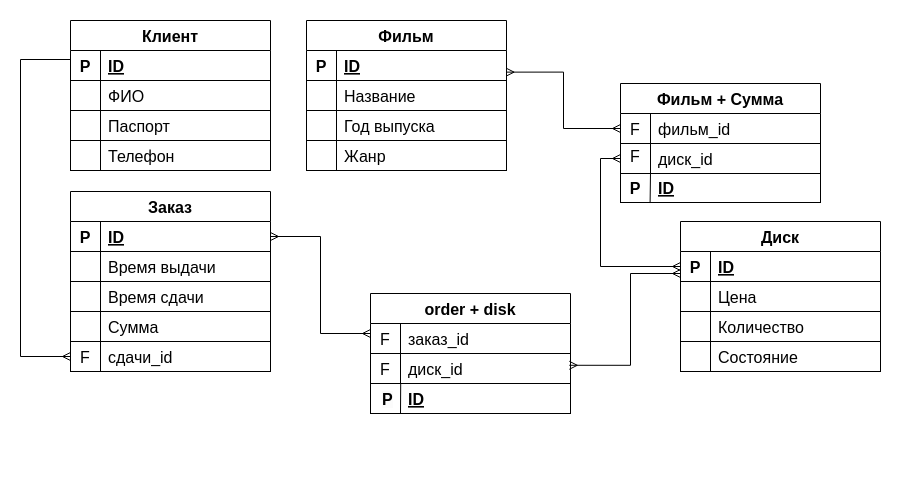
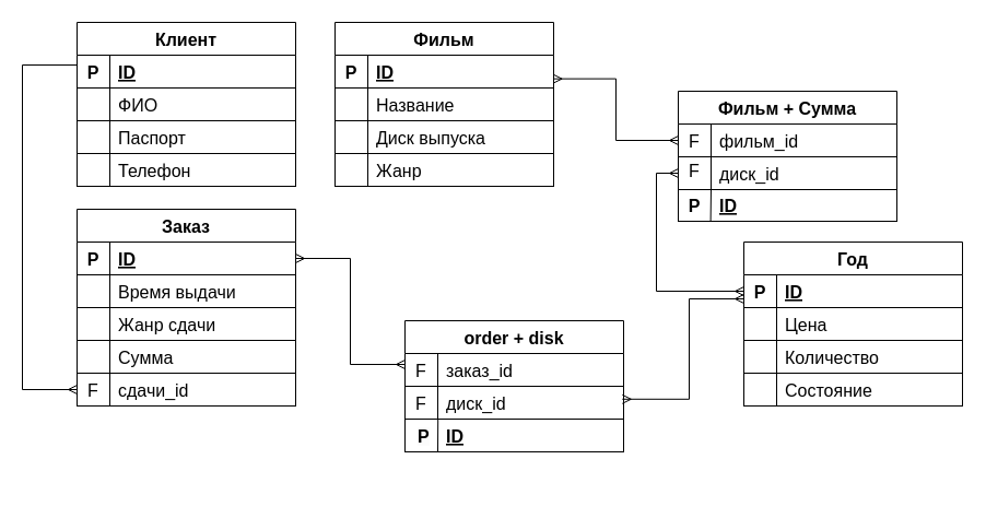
- <mxCell id="11" value="Год выпуска" style="shape=partialRectangle;connectable=0;fillColor=none;top=0;left=0;bottom=0;right=0;align=left;spacingLeft=6;fontStyle=0;overflow=hidden;fontSize=16;fontFamily=Helvetica;" parent="9" vertex="1"><mxGeometry x="30" width="170" height="30" as="geometry"><mxRectangle width="170" height="30" as="alternateBounds" /></mxGeometry></mxCell>
+ <mxCell id="11" value="Диск выпуска" style="shape=partialRectangle;connectable=0;fillColor=none;top=0;left=0;bottom=0;right=0;align=left;spacingLeft=6;fontStyle=0;overflow=hidden;fontSize=16;fontFamily=Helvetica;" parent="9" vertex="1"><mxGeometry x="30" width="170" height="30" as="geometry"><mxRectangle width="170" height="30" as="alternateBounds" /></mxGeometry></mxCell>
- <mxCell id="18" value="Диск" style="shape=table;startSize=30;container=1;collapsible=1;childLayout=tableLayout;fixedRows=1;rowLines=0;fontStyle=1;align=center;resizeLast=1;fontSize=16;fontFamily=Helvetica;" parent="1" vertex="1"><mxGeometry x="680" y="221" width="200" height="150" as="geometry"><mxRectangle x="-220" y="580" width="120" height="30" as="alternateBounds" /></mxGeometry></mxCell>
+ <mxCell id="18" value="Год" style="shape=table;startSize=30;container=1;collapsible=1;childLayout=tableLayout;fixedRows=1;rowLines=0;fontStyle=1;align=center;resizeLast=1;fontSize=16;fontFamily=Helvetica;" parent="1" vertex="1"><mxGeometry x="680" y="221" width="200" height="150" as="geometry"><mxRectangle x="-220" y="580" width="120" height="30" as="alternateBounds" /></mxGeometry></mxCell>
- <mxCell id="40" value="Время сдачи" style="shape=partialRectangle;connectable=0;fillColor=none;top=0;left=0;bottom=0;right=0;align=left;spacingLeft=6;fontStyle=0;overflow=hidden;fontSize=16;fontFamily=Helvetica;" parent="38" vertex="1"><mxGeometry x="30" width="170" height="30" as="geometry"><mxRectangle width="170" height="30" as="alternateBounds" /></mxGeometry></mxCell>
+ <mxCell id="40" value="Жанр сдачи" style="shape=partialRectangle;connectable=0;fillColor=none;top=0;left=0;bottom=0;right=0;align=left;spacingLeft=6;fontStyle=0;overflow=hidden;fontSize=16;fontFamily=Helvetica;" parent="38" vertex="1"><mxGeometry x="30" width="170" height="30" as="geometry"><mxRectangle width="170" height="30" as="alternateBounds" /></mxGeometry></mxCell>
